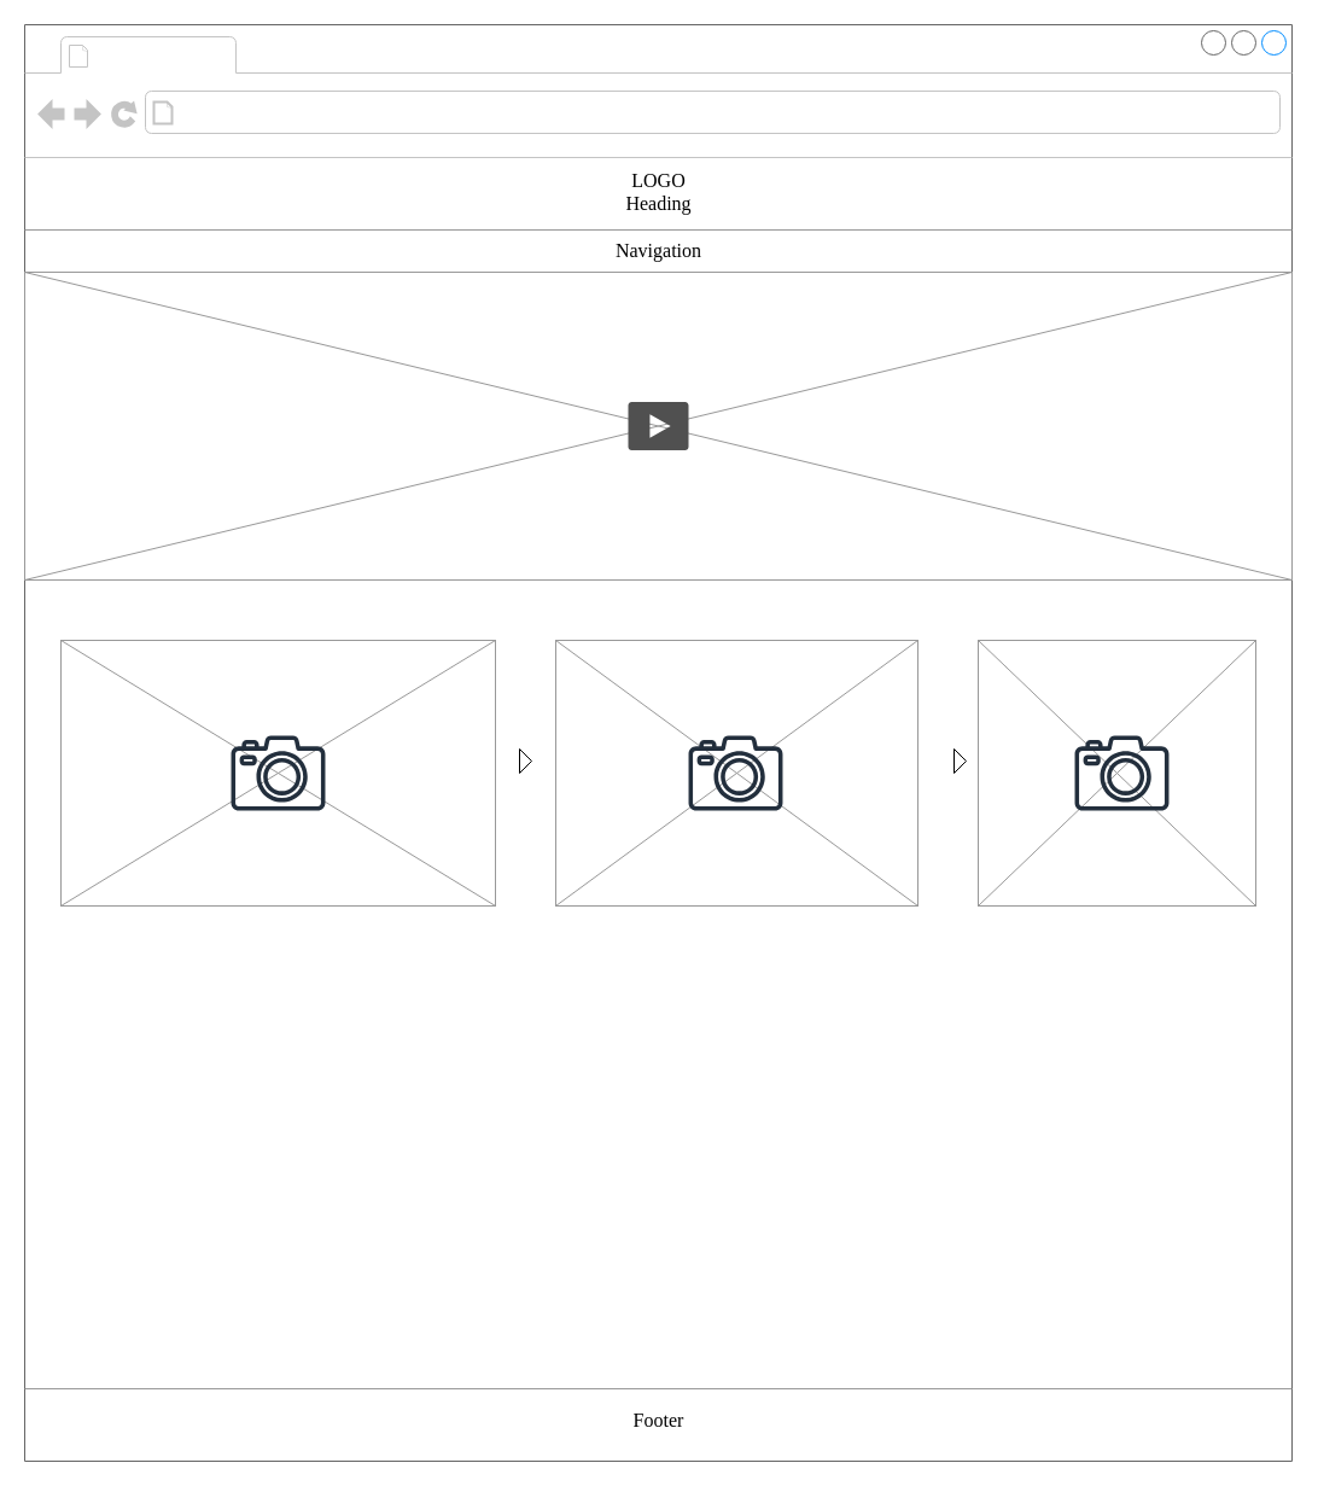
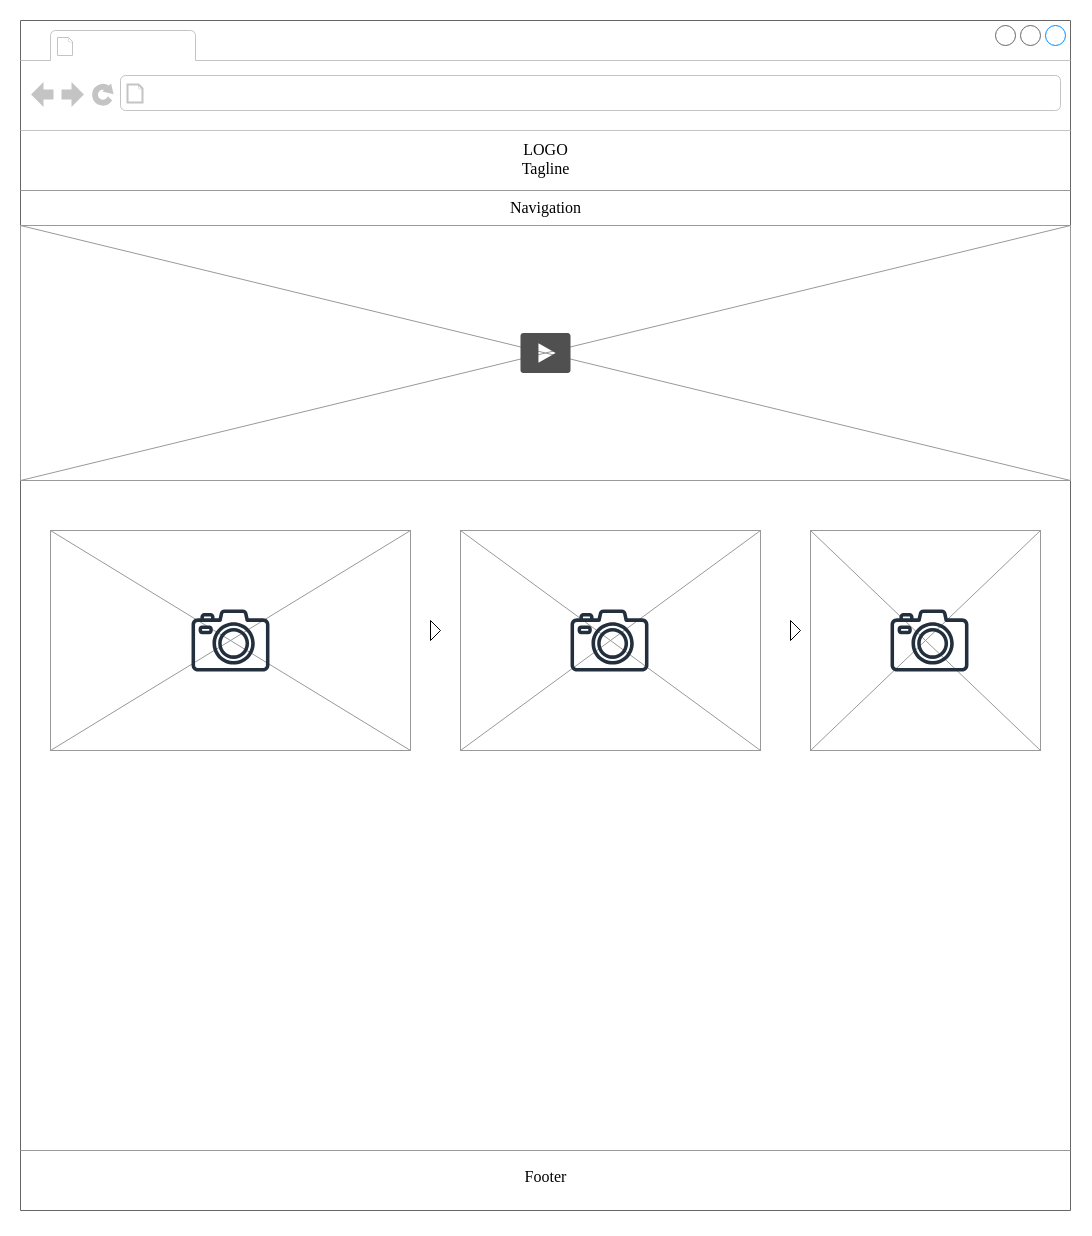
- <mxCell id="3" value="LOGO&lt;br style=&quot;font-size: 16px;&quot;&gt;&lt;div style=&quot;font-size: 16px;&quot;&gt;&lt;span style=&quot;background-color: initial; font-size: 16px;&quot;&gt;Heading&lt;/span&gt;&lt;/div&gt;" style="text;html=1;points=[];align=center;verticalAlign=top;spacingTop=-4;fontSize=16;fontFamily=Verdana" parent="2" vertex="1"><mxGeometry x="355" y="117" width="340" height="50" as="geometry" /></mxCell>
+ <mxCell id="3" value="LOGO&lt;br style=&quot;font-size: 16px;&quot;&gt;&lt;div style=&quot;font-size: 16px;&quot;&gt;&lt;span style=&quot;background-color: initial; font-size: 16px;&quot;&gt;Tagline&lt;/span&gt;&lt;/div&gt;" style="text;html=1;points=[];align=center;verticalAlign=top;spacingTop=-4;fontSize=16;fontFamily=Verdana" parent="2" vertex="1"><mxGeometry x="355" y="117" width="340" height="50" as="geometry" /></mxCell>
